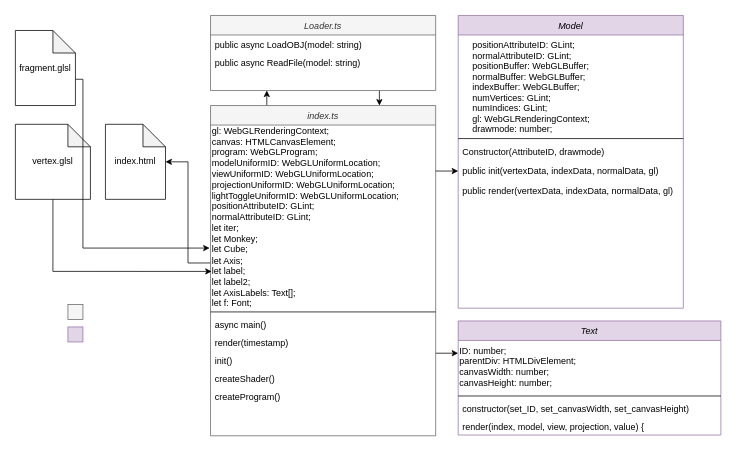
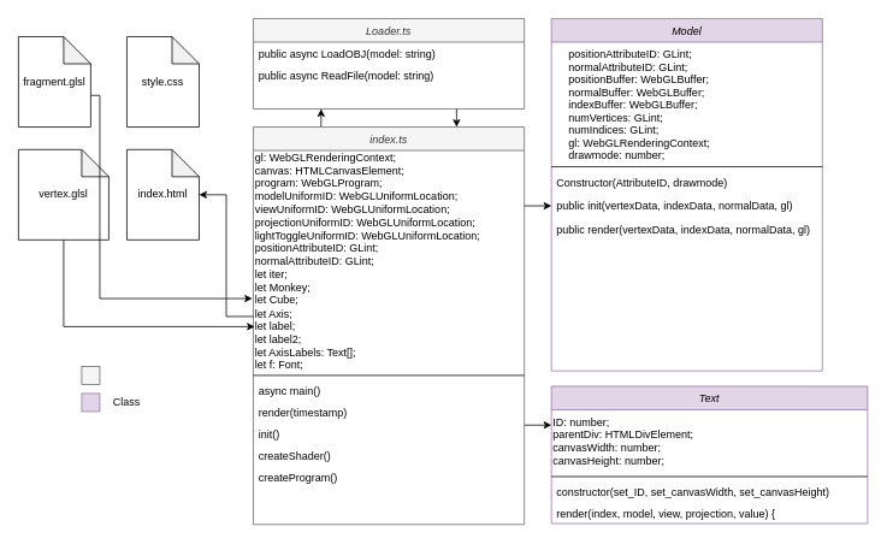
+ <mxCell id="36" value="style.css" style="shape=note;whiteSpace=wrap;html=1;backgroundOutline=1;darkOpacity=0.05;" vertex="1" parent="1"><mxGeometry x="140" y="40" width="80" height="100" as="geometry" /></mxCell>
+ <mxCell id="25" value="Class" style="text;html=1;strokeColor=none;fillColor=none;align=center;verticalAlign=middle;whiteSpace=wrap;rounded=0;" parent="22" vertex="1"><mxGeometry x="20" y="30" width="60" height="30" as="geometry" /></mxCell>
